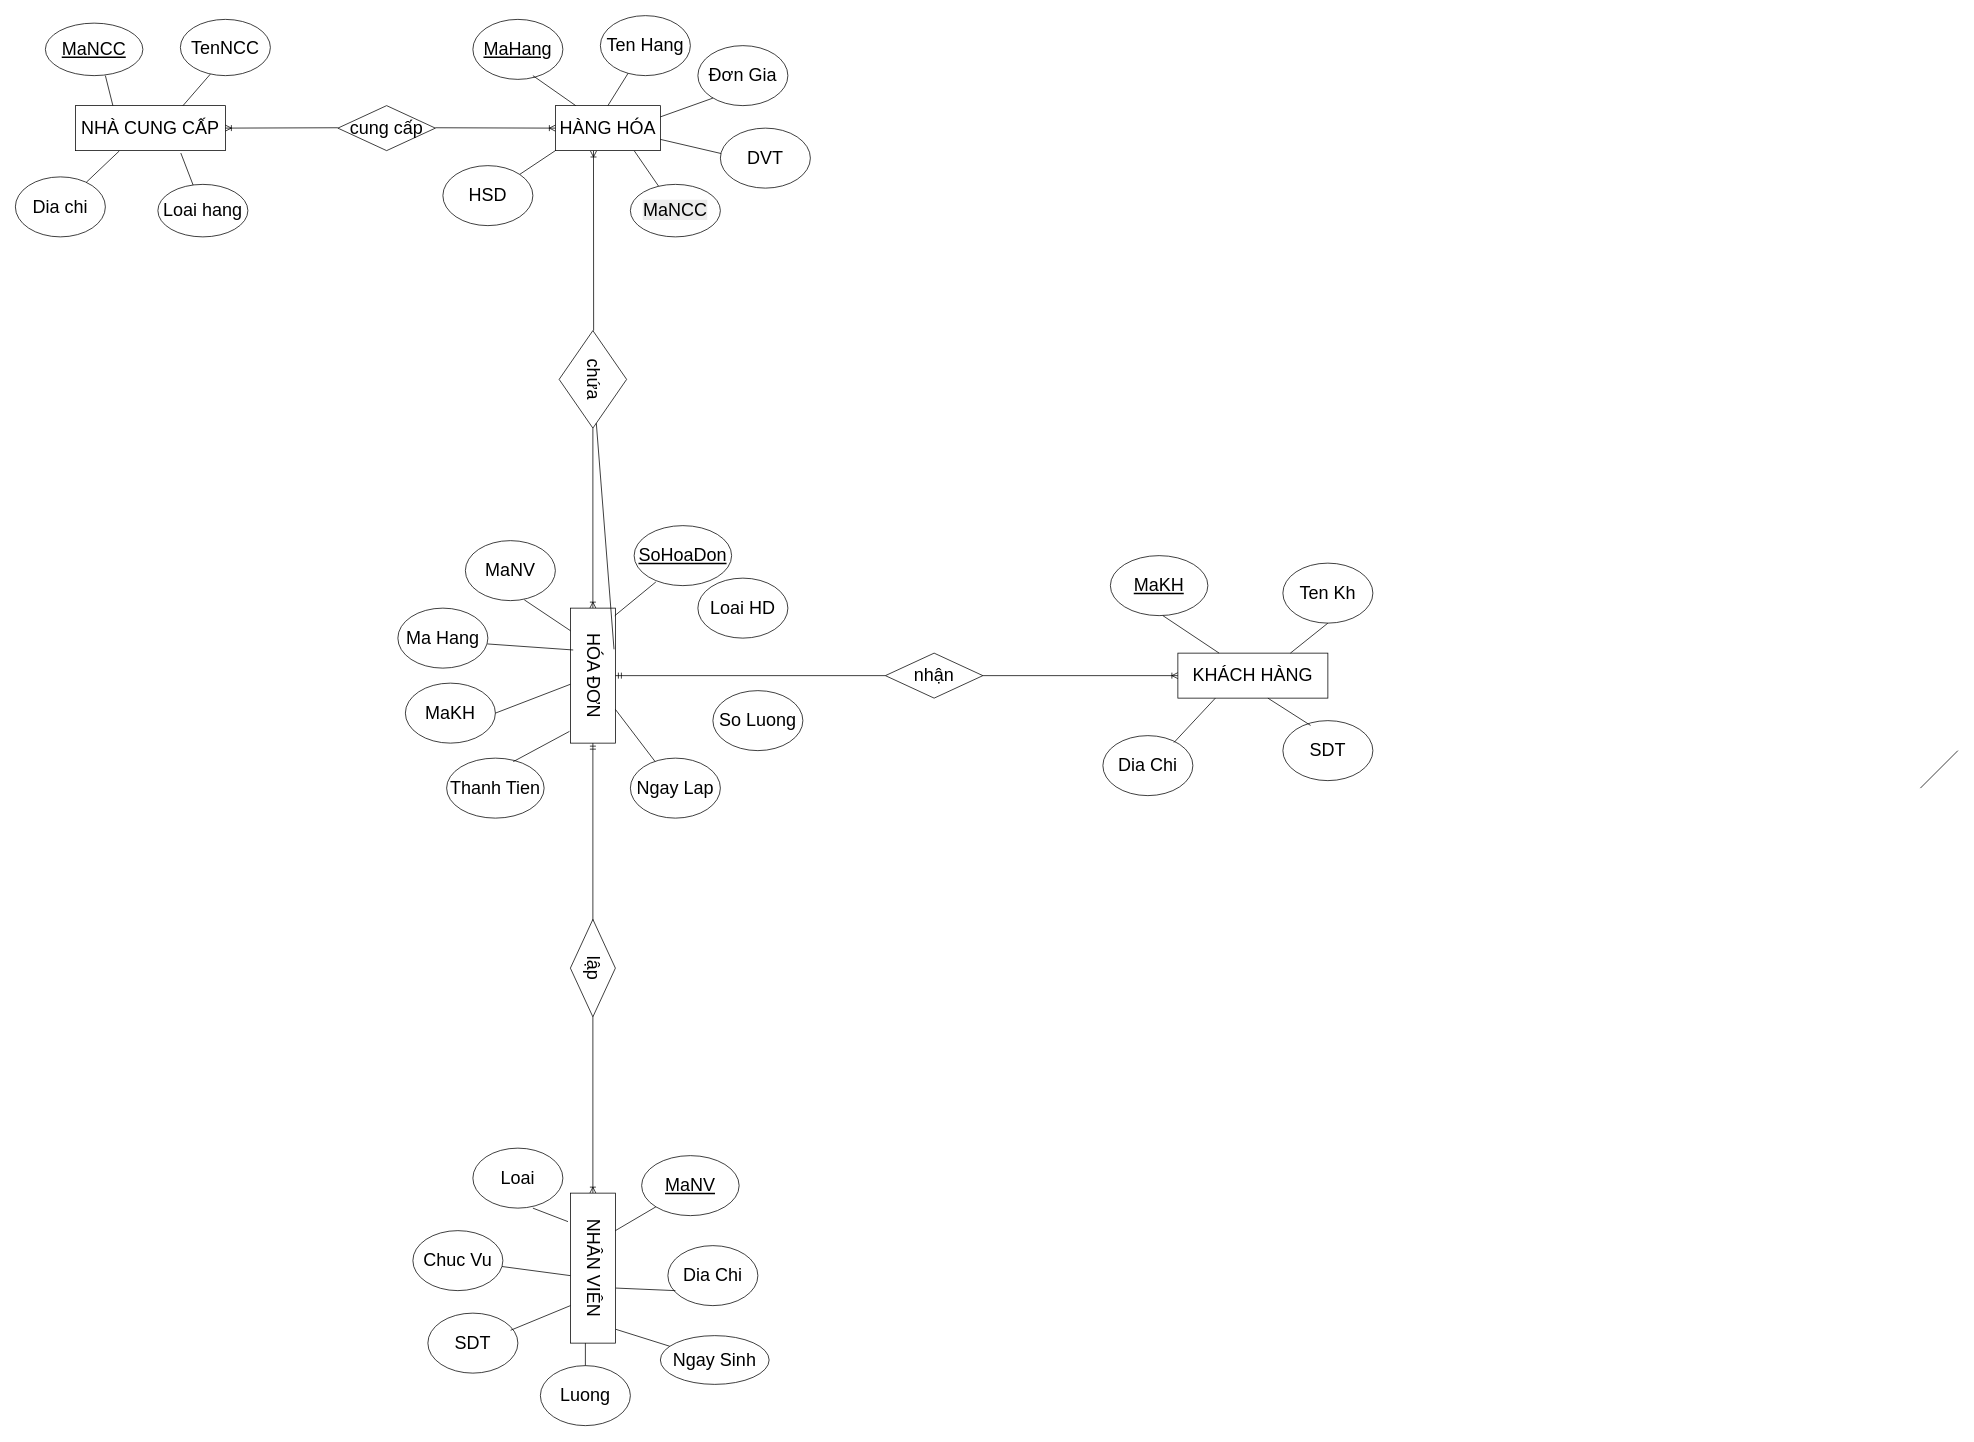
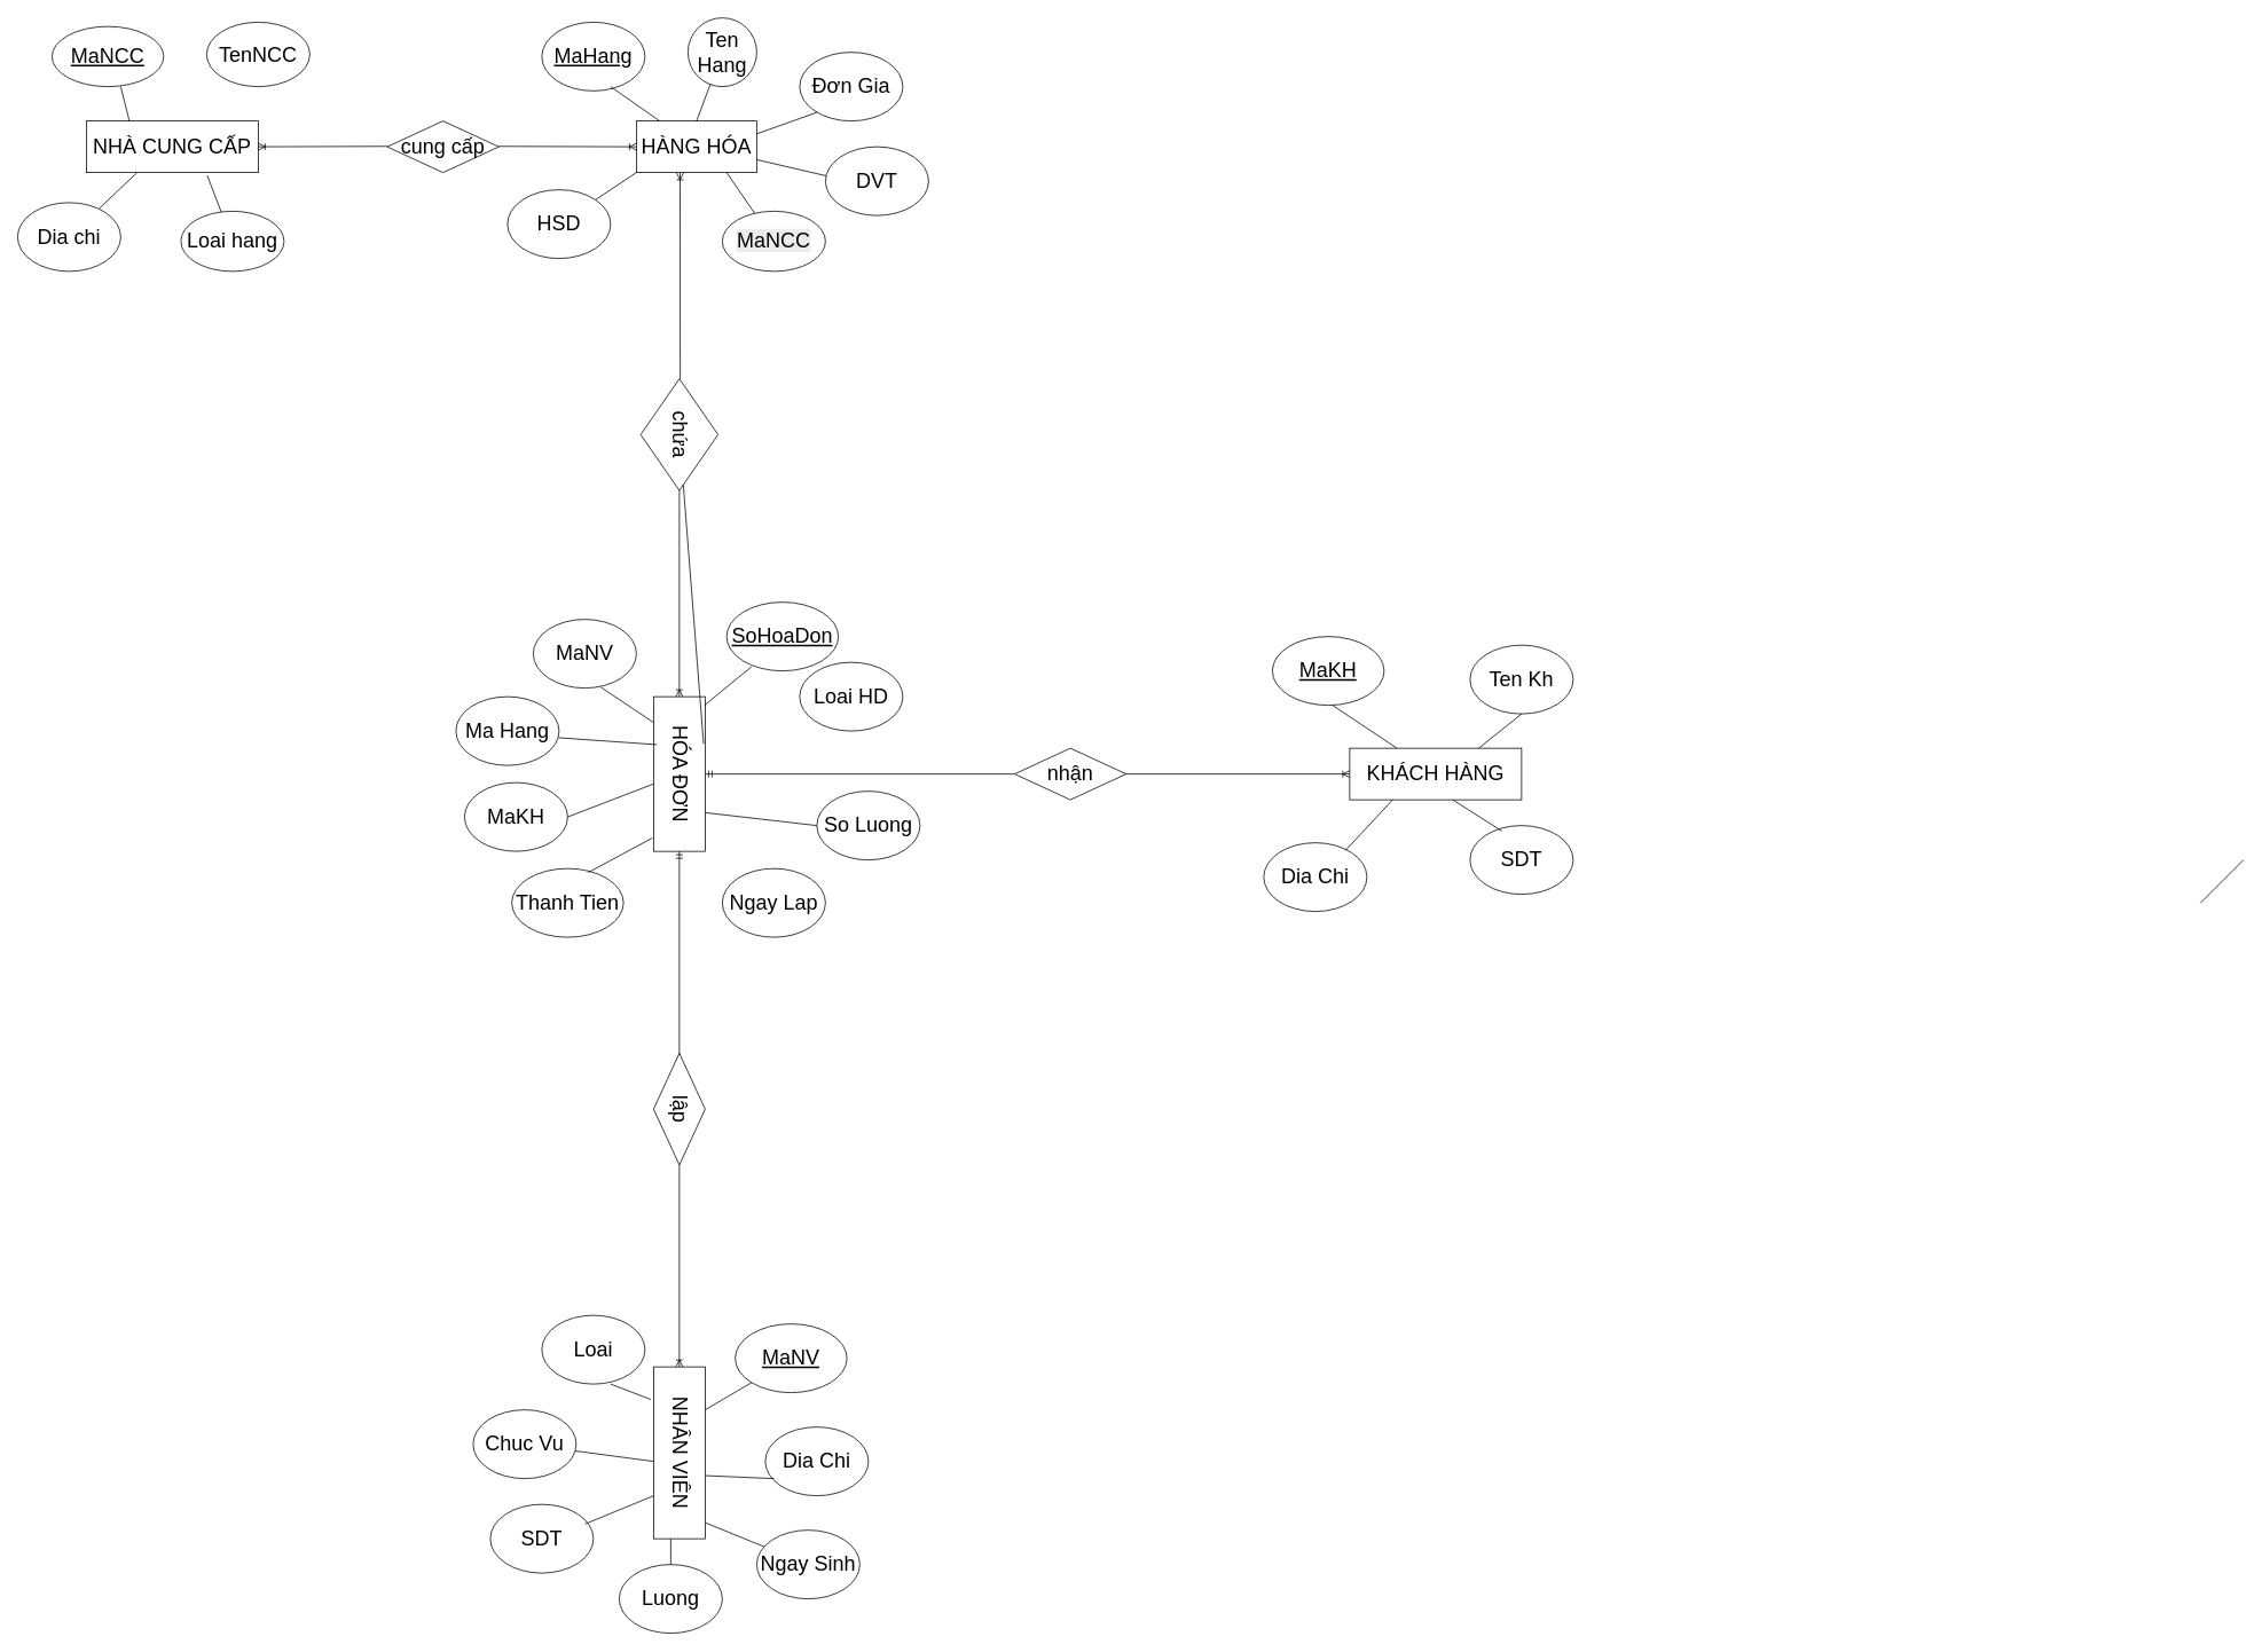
- <mxCell id="12" value="&lt;font style=&quot;font-size: 24px;&quot;&gt;Ten Hang&lt;/font&gt;" style="ellipse;whiteSpace=wrap;html=1;" vertex="1" parent="1"><mxGeometry x="800" y="20" width="120" height="80" as="geometry" /></mxCell>
+ <mxCell id="12" value="&lt;font style=&quot;font-size: 24px;&quot;&gt;Ten Hang&lt;/font&gt;" style="ellipse;whiteSpace=wrap;html=1;" vertex="1" parent="1"><mxGeometry x="800" y="20" width="80" height="80" as="geometry" /></mxCell>
- <mxCell id="15" value="" style="endArrow=none;html=1;rounded=0;entryX=0.332;entryY=0.975;entryDx=0;entryDy=0;entryPerimeter=0;exitX=0.717;exitY=0.002;exitDx=0;exitDy=0;exitPerimeter=0;" edge="1" parent="1" source="2" target="9"><mxGeometry width="50" height="50" relative="1" as="geometry"><mxPoint x="220" y="160" as="sourcePoint" /><mxPoint x="270" y="110" as="targetPoint" /></mxGeometry></mxCell>
- <mxCell id="45" value="" style="endArrow=none;html=1;rounded=0;exitX=0.75;exitY=0;exitDx=0;exitDy=0;" edge="1" parent="1" source="31" target="36"><mxGeometry width="50" height="50" relative="1" as="geometry"><mxPoint x="930" y="1090" as="sourcePoint" /><mxPoint x="980" y="1040" as="targetPoint" /></mxGeometry></mxCell>
+ <mxCell id="45" value="" style="endArrow=none;html=1;rounded=0;exitX=0.75;exitY=0;exitDx=0;exitDy=0;entryX=0;entryY=0.5;entryDx=0;entryDy=0;" edge="1" parent="1" source="31" target="35"><mxGeometry width="50" height="50" relative="1" as="geometry"><mxPoint x="930" y="1090" as="sourcePoint" /><mxPoint x="980" y="1040" as="targetPoint" /></mxGeometry></mxCell>
- <mxCell id="57" value="&lt;span style=&quot;font-size: 24px;&quot;&gt;Ngay Sinh&lt;/span&gt;" style="ellipse;whiteSpace=wrap;html=1;" vertex="1" parent="1"><mxGeometry x="880" y="1780" width="145" height="65" as="geometry" /></mxCell>
+ <mxCell id="57" value="&lt;span style=&quot;font-size: 24px;&quot;&gt;Ngay Sinh&lt;/span&gt;" style="ellipse;whiteSpace=wrap;html=1;" vertex="1" parent="1"><mxGeometry x="880" y="1780" width="120" height="80" as="geometry" /></mxCell>
